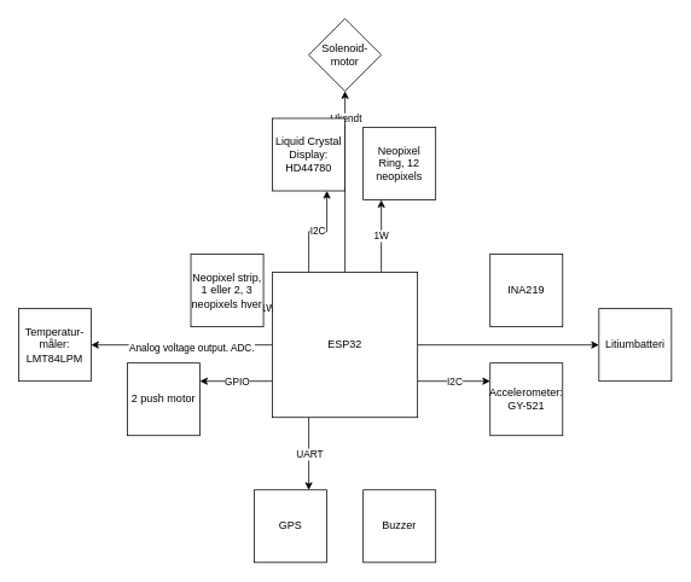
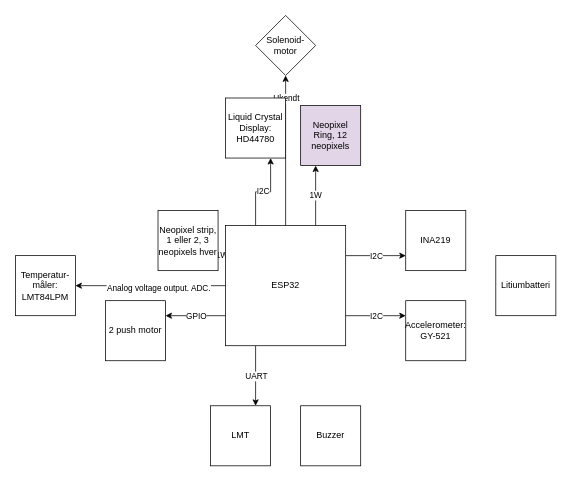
- <mxCell id="22" value="Neopixel Ring, 12 neopixels" style="whiteSpace=wrap;html=1;aspect=fixed;" parent="1" vertex="1"><mxGeometry x="400" y="140" width="80" height="80" as="geometry" /></mxCell>
+ <mxCell id="22" value="Neopixel Ring, 12 neopixels" style="whiteSpace=wrap;html=1;aspect=fixed;fillColor=#e1d5e7;" parent="1" vertex="1"><mxGeometry x="400" y="140" width="80" height="80" as="geometry" /></mxCell>
+ <mxCell id="11" style="edgeStyle=orthogonalEdgeStyle;rounded=0;orthogonalLoop=1;jettySize=auto;html=1;exitX=1;exitY=0.25;exitDx=0;exitDy=0;entryX=0;entryY=0.75;entryDx=0;entryDy=0;" parent="1" source="18" target="26" edge="1"><mxGeometry relative="1" as="geometry" /></mxCell>
+ <mxCell id="12" value="I2C" style="edgeLabel;html=1;align=center;verticalAlign=middle;resizable=0;points=[];" parent="11" vertex="1" connectable="0"><mxGeometry x="-0.525" y="4" relative="1" as="geometry"><mxPoint x="21" y="4" as="offset" /></mxGeometry></mxCell>
- <mxCell id="13" style="edgeStyle=orthogonalEdgeStyle;rounded=0;orthogonalLoop=1;jettySize=auto;html=1;exitX=1;exitY=0.5;exitDx=0;exitDy=0;entryX=0;entryY=0.5;entryDx=0;entryDy=0;" parent="1" source="18" target="25" edge="1"><mxGeometry relative="1" as="geometry" /></mxCell>
- <mxCell id="20" value="GPS" style="whiteSpace=wrap;html=1;aspect=fixed;" parent="1" vertex="1"><mxGeometry x="280" y="540" width="80" height="80" as="geometry" /></mxCell>
+ <mxCell id="20" value="LMT" style="whiteSpace=wrap;html=1;aspect=fixed;" parent="1" vertex="1"><mxGeometry x="280" y="540" width="80" height="80" as="geometry" /></mxCell>
